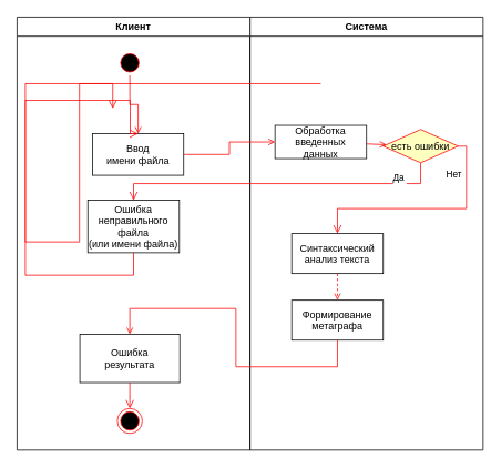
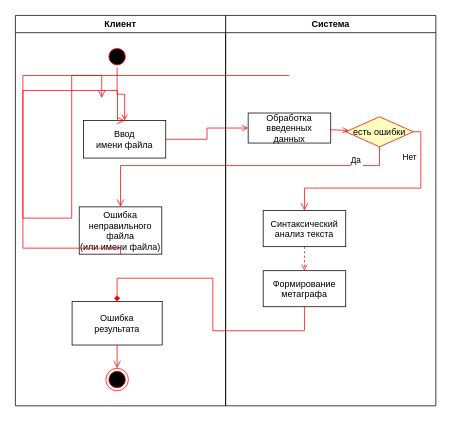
- <mxCell id="17" value="Ошибка&#10;неправильного&#10;файла&#10;(или имени файла)" style="" parent="10" vertex="1"><mxGeometry x="85" y="220" width="110" height="63" as="geometry" /></mxCell>
+ <mxCell id="17" value="Ошибка&#10;неправильного&#10;файла&#10;(или имени файла)" style="" parent="10" vertex="1"><mxGeometry x="85" y="255" width="110" height="63" as="geometry" /></mxCell>
- <mxCell id="22" value="" style="endArrow=open;strokeColor=#FF0000;endFill=1;rounded=0;entryX=0.5;entryY=0;entryDx=0;entryDy=0;edgeStyle=orthogonalEdgeStyle;exitX=0.5;exitY=1;exitDx=0;exitDy=0;" parent="1" source="8" target="13" edge="1"><mxGeometry relative="1" as="geometry"><mxPoint x="415" y="548" as="targetPoint" /><mxPoint x="415" y="506" as="sourcePoint" /><Array as="points"><mxPoint x="405" y="440" /><mxPoint x="283" y="440" /><mxPoint x="283" y="370" /><mxPoint x="156" y="370" /></Array></mxGeometry></mxCell>
+ <mxCell id="22" value="" style="endArrow=diamond;strokeColor=#FF0000;endFill=1;rounded=0;entryX=0.5;entryY=0;entryDx=0;entryDy=0;edgeStyle=orthogonalEdgeStyle;exitX=0.5;exitY=1;exitDx=0;exitDy=0;" parent="1" source="8" target="13" edge="1"><mxGeometry relative="1" as="geometry"><mxPoint x="415" y="548" as="targetPoint" /><mxPoint x="415" y="506" as="sourcePoint" /><Array as="points"><mxPoint x="405" y="440" /><mxPoint x="283" y="440" /><mxPoint x="283" y="370" /><mxPoint x="156" y="370" /></Array></mxGeometry></mxCell>
